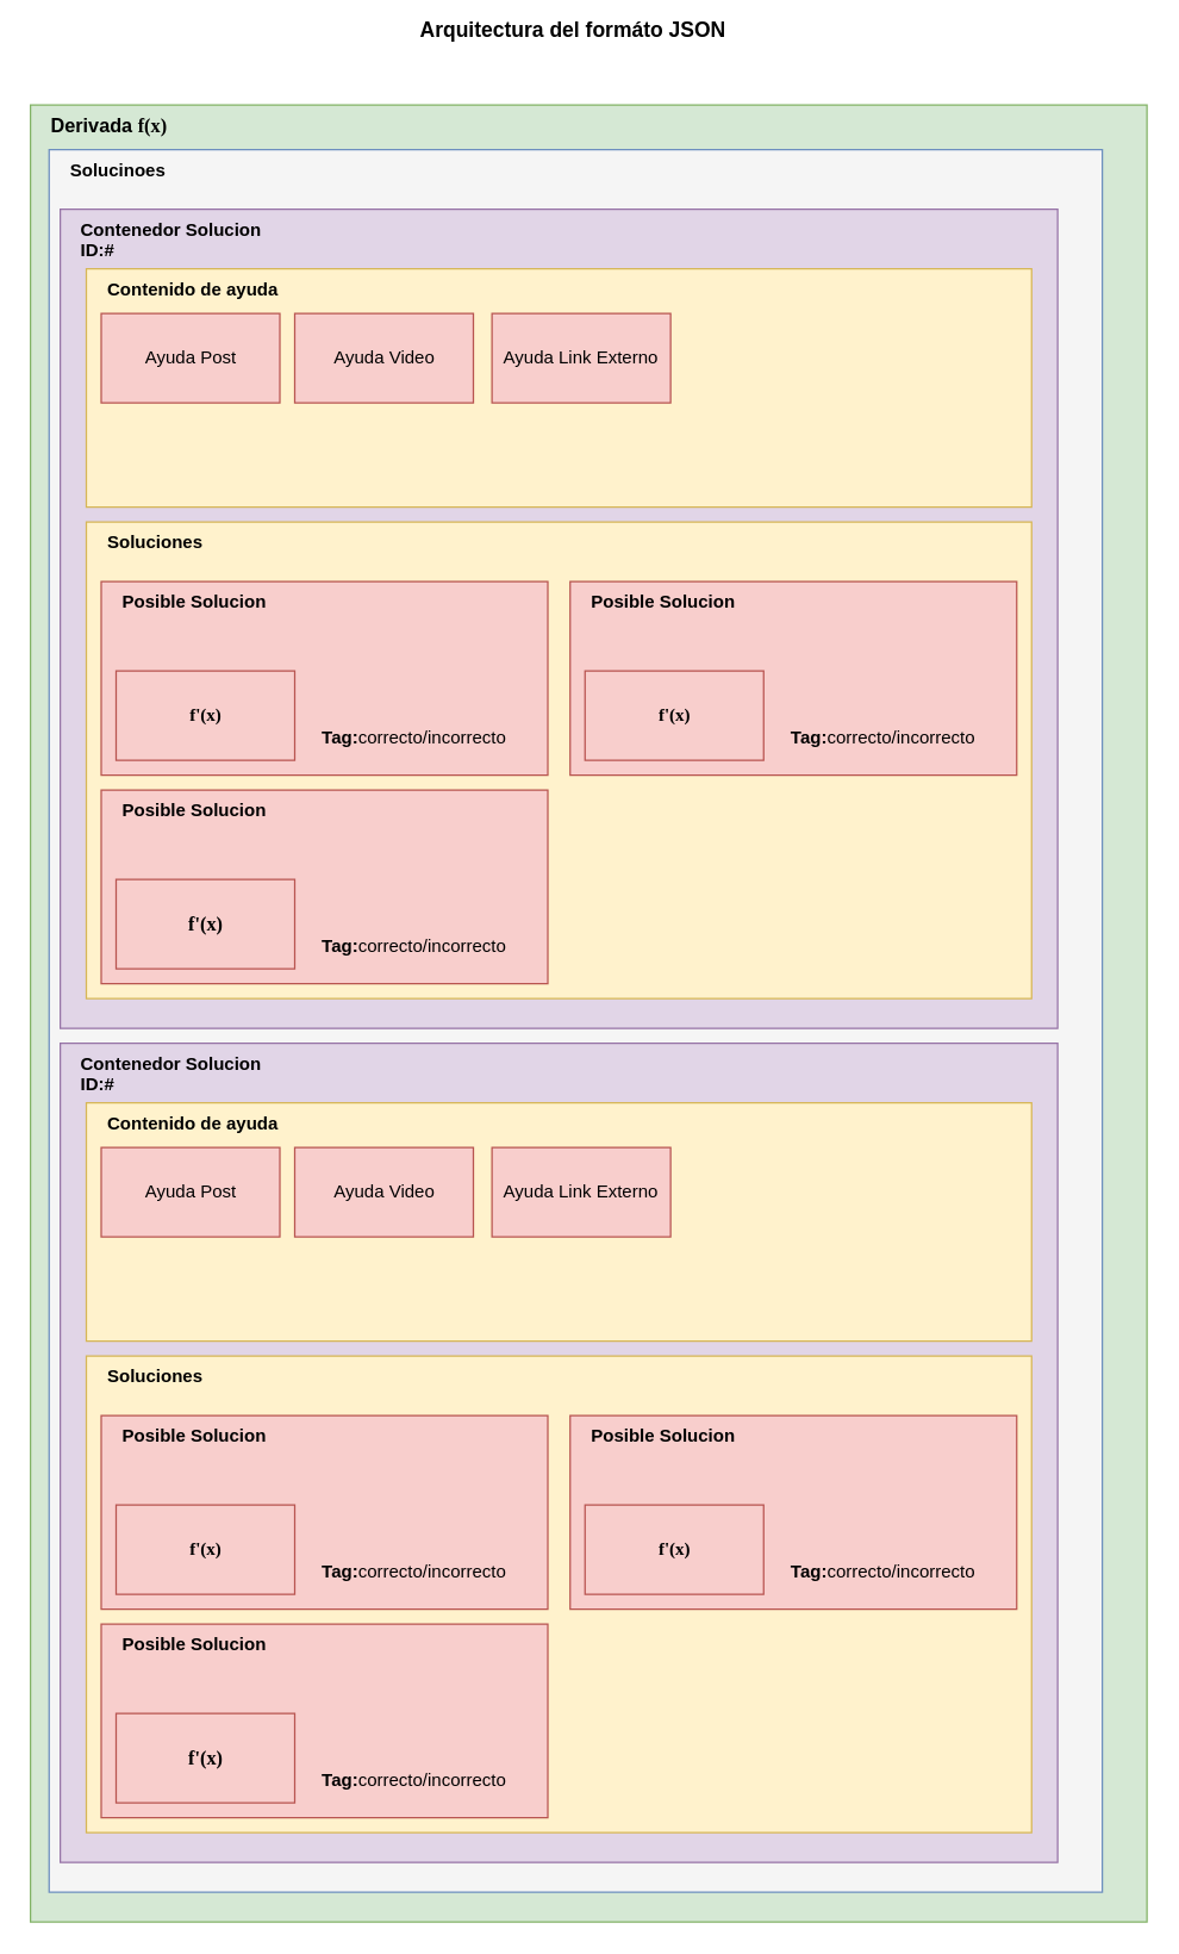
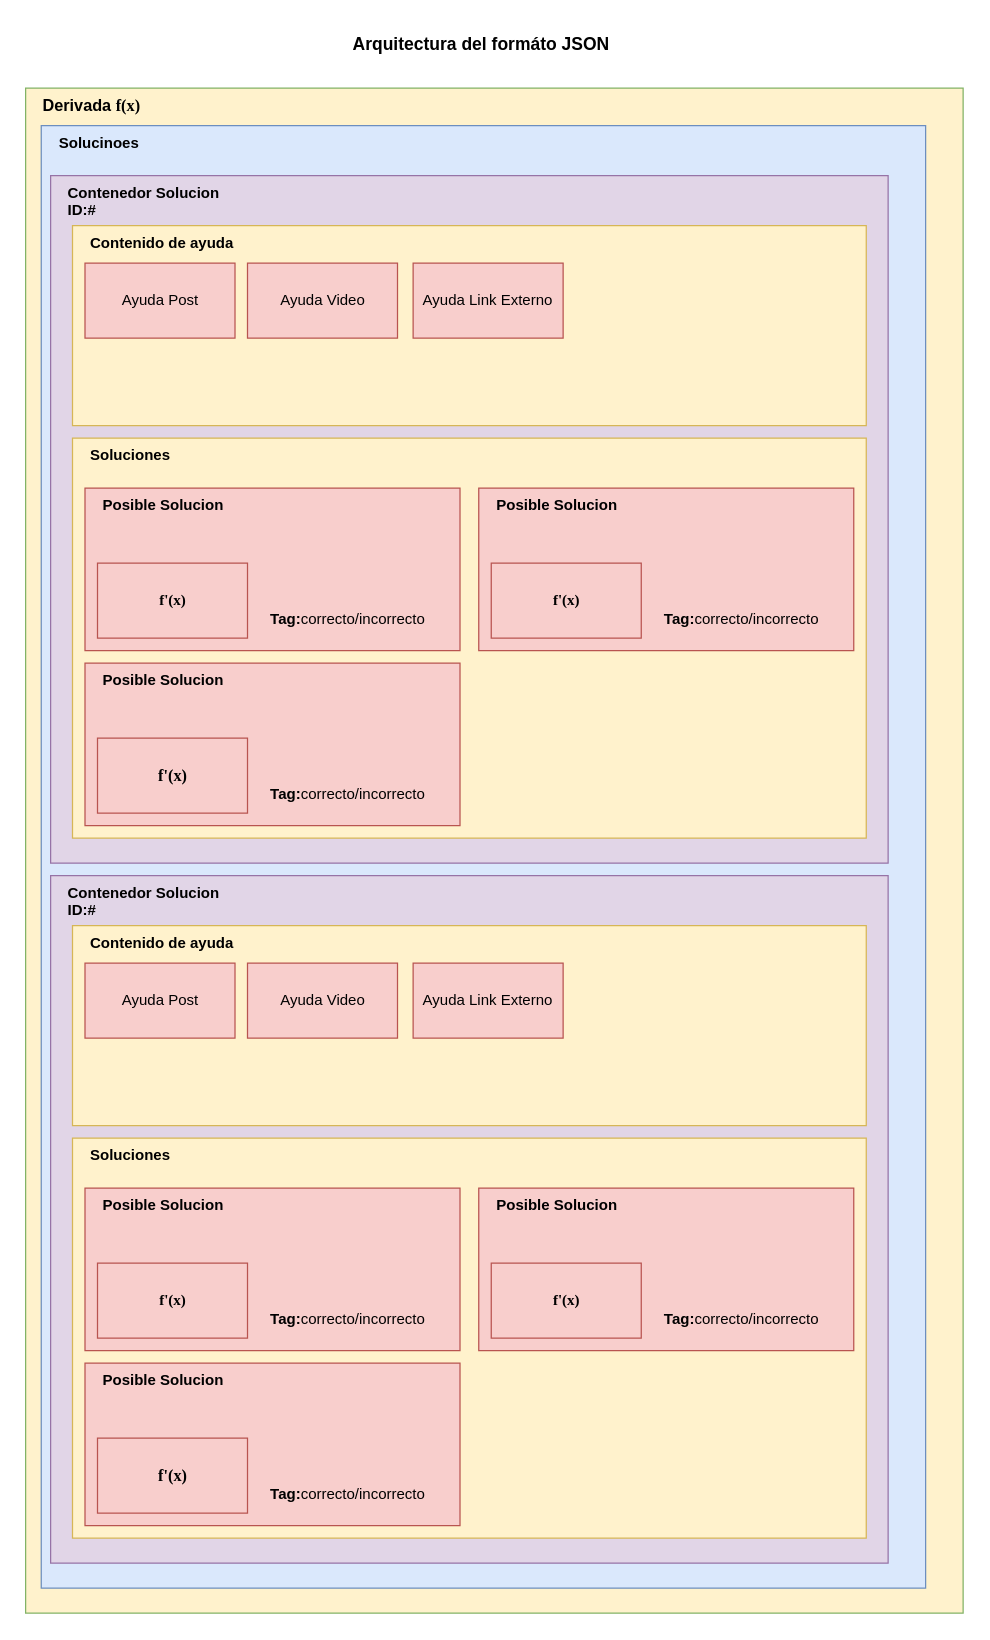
- <mxCell id="20" value="Arquitectura del formáto JSON" style="text;align=left;verticalAlign=middle;rounded=0;fontStyle=1;fontSize=14;textShadow=0;whiteSpace=wrap;html=1;horizontal=1;" vertex="1" parent="1"><mxGeometry x="280" y="5" width="230" height="30" as="geometry" /></mxCell>
+ <mxCell id="20" value="Arquitectura del formáto JSON" style="text;align=left;verticalAlign=middle;rounded=0;fontStyle=1;fontSize=14;textShadow=0;whiteSpace=wrap;html=1;horizontal=1;" vertex="1" parent="1"><mxGeometry x="280" y="20" width="230" height="30" as="geometry" /></mxCell>
- <mxCell id="2" value="Derivada &lt;font face=&quot;Lucida Console&quot;&gt;f(x)&lt;/font&gt;" style="rounded=0;whiteSpace=wrap;html=1;fontStyle=1;fontSize=13;align=left;verticalAlign=top;spacingLeft=12;labelBackgroundColor=none;labelBorderColor=none;textShadow=0;fillColor=#d5e8d4;strokeColor=#82b366;" vertex="1" parent="1"><mxGeometry x="20" y="70" width="750" height="1220" as="geometry" /></mxCell>
+ <mxCell id="2" value="Derivada &lt;font face=&quot;Lucida Console&quot;&gt;f(x)&lt;/font&gt;" style="rounded=0;whiteSpace=wrap;html=1;fontStyle=1;fontSize=13;align=left;verticalAlign=top;spacingLeft=12;labelBackgroundColor=none;labelBorderColor=none;textShadow=0;fillColor=#fff2cc;strokeColor=#82b366;" vertex="1" parent="1"><mxGeometry x="20" y="70" width="750" height="1220" as="geometry" /></mxCell>
- <mxCell id="3" value="Solucinoes" style="rounded=0;whiteSpace=wrap;html=1;align=left;verticalAlign=top;spacingLeft=12;fontStyle=1;fillColor=#f5f5f5;strokeColor=#6c8ebf;" vertex="1" parent="1"><mxGeometry x="32.5" y="100" width="707.5" height="1170" as="geometry" /></mxCell>
+ <mxCell id="3" value="Solucinoes" style="rounded=0;whiteSpace=wrap;html=1;align=left;verticalAlign=top;spacingLeft=12;fontStyle=1;fillColor=#dae8fc;strokeColor=#6c8ebf;" vertex="1" parent="1"><mxGeometry x="32.5" y="100" width="707.5" height="1170" as="geometry" /></mxCell>
